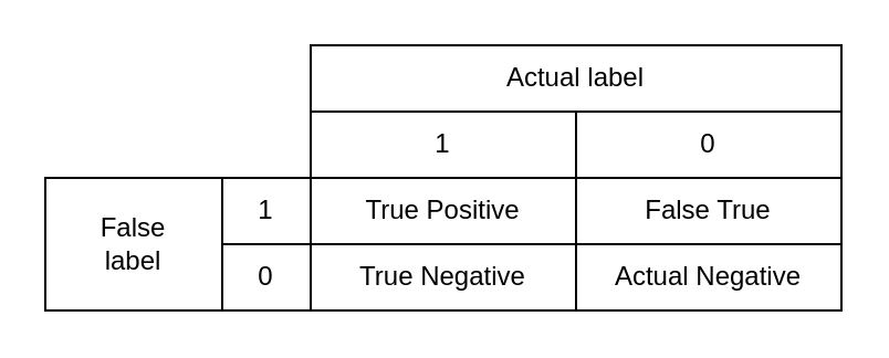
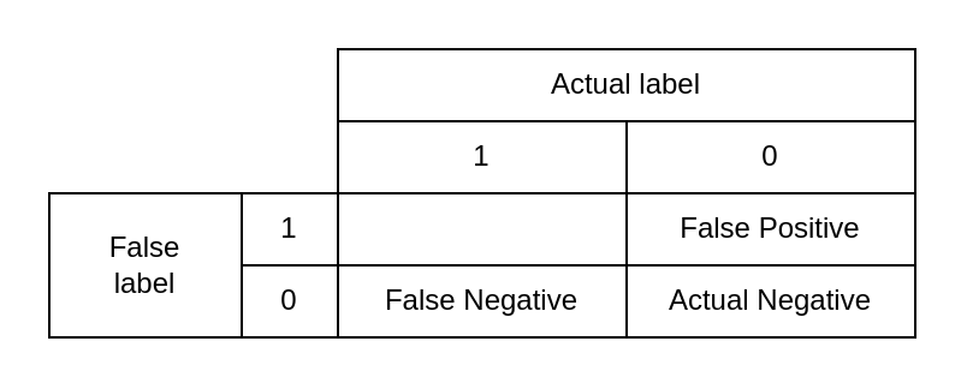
- <mxCell id="8" value="True Positive" style="rounded=0;whiteSpace=wrap;html=1;fillColor=none;" vertex="1" parent="1"><mxGeometry x="140" y="80" width="120" height="30" as="geometry" /></mxCell>
- <mxCell id="9" value="False True" style="rounded=0;whiteSpace=wrap;html=1;fillColor=none;" vertex="1" parent="1"><mxGeometry x="260" y="80" width="120" height="30" as="geometry" /></mxCell>
+ <mxCell id="9" value="False Positive" style="rounded=0;whiteSpace=wrap;html=1;fillColor=none;" vertex="1" parent="1"><mxGeometry x="260" y="80" width="120" height="30" as="geometry" /></mxCell>
- <mxCell id="10" value="True Negative" style="rounded=0;whiteSpace=wrap;html=1;fillColor=none;" vertex="1" parent="1"><mxGeometry x="140" y="110" width="120" height="30" as="geometry" /></mxCell>
+ <mxCell id="10" value="False Negative" style="rounded=0;whiteSpace=wrap;html=1;fillColor=none;" vertex="1" parent="1"><mxGeometry x="140" y="110" width="120" height="30" as="geometry" /></mxCell>
